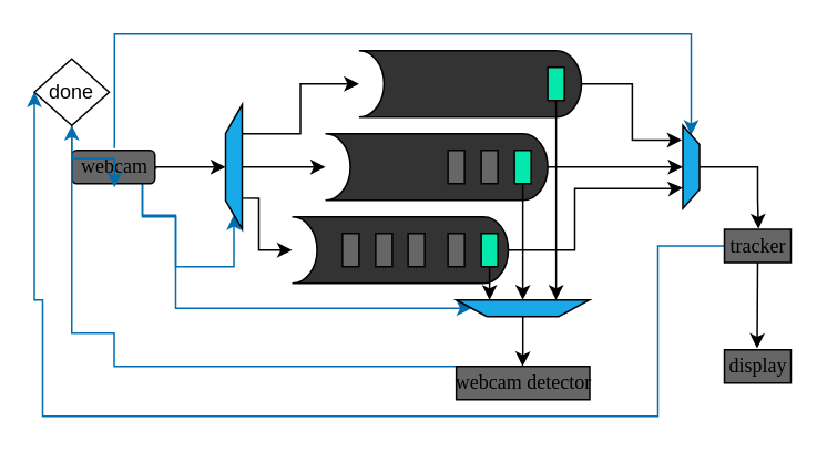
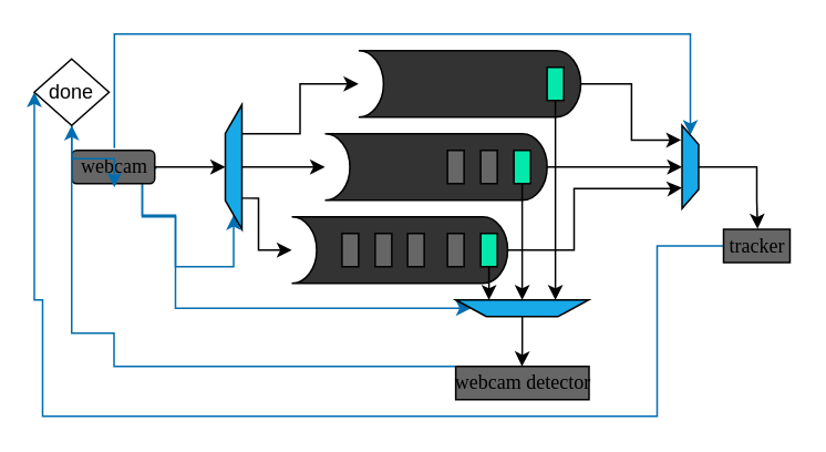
- <mxCell id="26" style="edgeStyle=orthogonalEdgeStyle;rounded=0;jumpStyle=arc;orthogonalLoop=1;jettySize=auto;html=1;fontSize=9;endArrow=classic;endFill=1;entryX=0.49;entryY=-0.04;entryDx=0;entryDy=0;entryPerimeter=0;" parent="1" source="28" target="33" edge="1"><mxGeometry relative="1" as="geometry"><mxPoint x="405" y="130" as="targetPoint" /></mxGeometry></mxCell>
- <mxCell id="33" value="display" style="html=1;points=[];perimeter=orthogonalPerimeter;rounded=0;shadow=0;comic=0;labelBackgroundColor=none;strokeWidth=1;fontFamily=Verdana;fontSize=12;align=center;fillColor=#666666;" parent="1" vertex="1"><mxGeometry x="435" y="210" width="40" height="20" as="geometry" /></mxCell>
